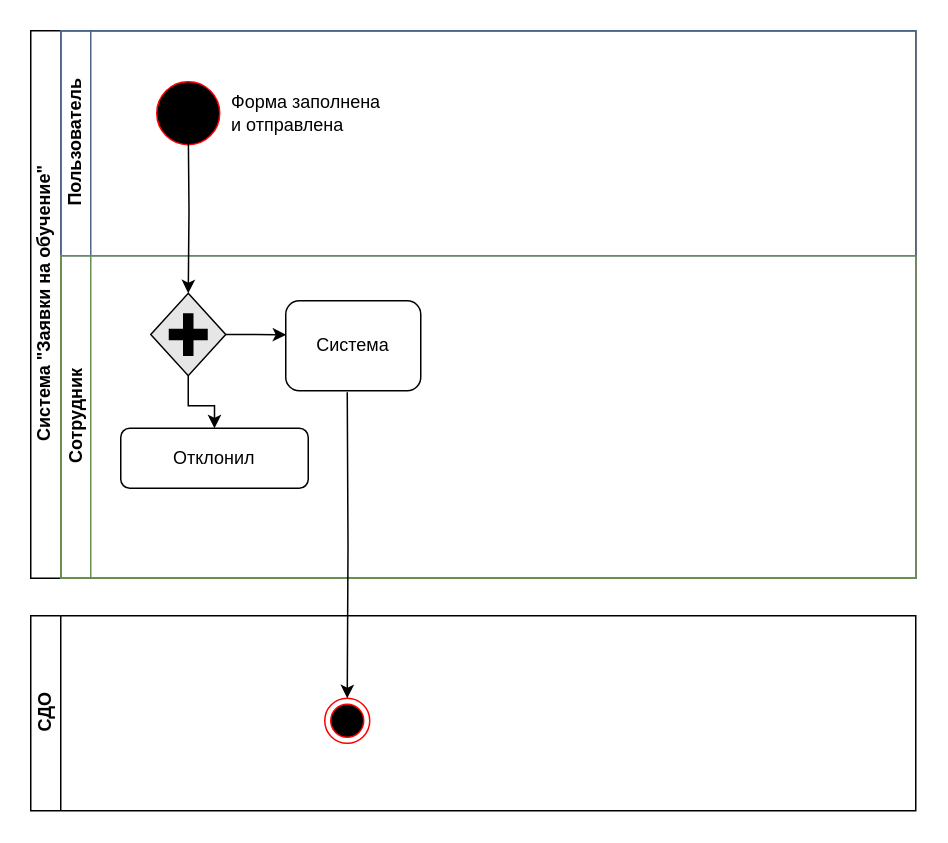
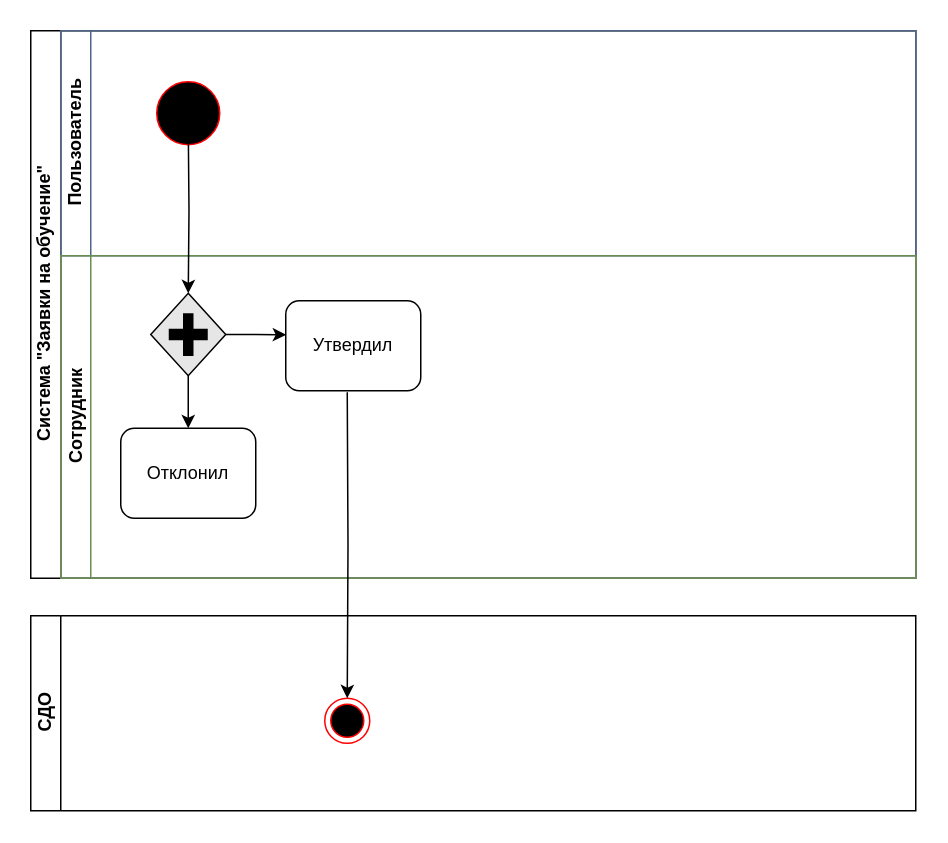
- <mxCell id="5" value="Форма заполнена&amp;nbsp;&lt;div&gt;и отправлена&lt;/div&gt;" style="text;html=1;align=left;verticalAlign=middle;whiteSpace=wrap;rounded=0;" vertex="1" parent="3"><mxGeometry x="112" y="40" width="157" height="30" as="geometry" /></mxCell>
- <mxCell id="10" value="Система" style="shape=label;rectStyle=rounded;size=10;taskMarker=send;labelBackgroundColor=none;fillColor=#FFFFFF;rounded=1;whiteSpace=wrap;html=1;" parent="6" vertex="1"><mxGeometry x="150" y="30" width="90" height="60" as="geometry" /></mxCell>
+ <mxCell id="10" value="Утвердил" style="shape=label;rectStyle=rounded;size=10;taskMarker=send;labelBackgroundColor=none;fillColor=#FFFFFF;rounded=1;whiteSpace=wrap;html=1;" parent="6" vertex="1"><mxGeometry x="150" y="30" width="90" height="60" as="geometry" /></mxCell>
- <mxCell id="11" value="Отклонил" style="shape=label;rectStyle=rounded;size=10;taskMarker=send;labelBackgroundColor=none;fillColor=#FFFFFF;rounded=1;whiteSpace=wrap;html=1;" vertex="1" parent="6"><mxGeometry x="40" y="115" width="125" height="40" as="geometry" /></mxCell>
+ <mxCell id="11" value="Отклонил" style="shape=label;rectStyle=rounded;size=10;taskMarker=send;labelBackgroundColor=none;fillColor=#FFFFFF;rounded=1;whiteSpace=wrap;html=1;" vertex="1" parent="6"><mxGeometry x="40" y="115" width="90" height="60" as="geometry" /></mxCell>
